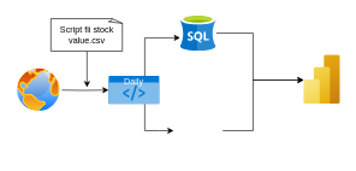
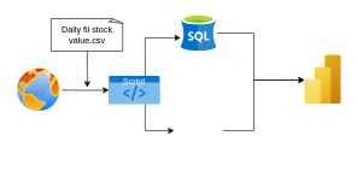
- <mxCell id="13" value="Script fii stock value.csv" style="whiteSpace=wrap;html=1;shape=mxgraph.basic.document" vertex="1" parent="1"><mxGeometry x="70" y="25.05" width="100" height="44.95" as="geometry" /></mxCell>
+ <mxCell id="13" value="Daily fii stock value.csv" style="whiteSpace=wrap;html=1;shape=mxgraph.basic.document" vertex="1" parent="1"><mxGeometry x="70" y="25.05" width="100" height="44.95" as="geometry" /></mxCell>
- <mxCell id="4" value="Daily" style="html=1;whiteSpace=wrap;strokeColor=none;fillColor=#0079D6;labelPosition=center;verticalLabelPosition=middle;verticalAlign=top;align=center;fontSize=12;outlineConnect=0;spacingTop=-6;fontColor=#FFFFFF;sketch=0;shape=mxgraph.sitemap.script;" vertex="1" parent="1"><mxGeometry x="150" y="104.35" width="70" height="38.7" as="geometry" /></mxCell>
+ <mxCell id="4" value="Script" style="html=1;whiteSpace=wrap;strokeColor=none;fillColor=#0079D6;labelPosition=center;verticalLabelPosition=middle;verticalAlign=top;align=center;fontSize=12;outlineConnect=0;spacingTop=-6;fontColor=#FFFFFF;sketch=0;shape=mxgraph.sitemap.script;" vertex="1" parent="1"><mxGeometry x="150" y="104.35" width="70" height="38.7" as="geometry" /></mxCell>
